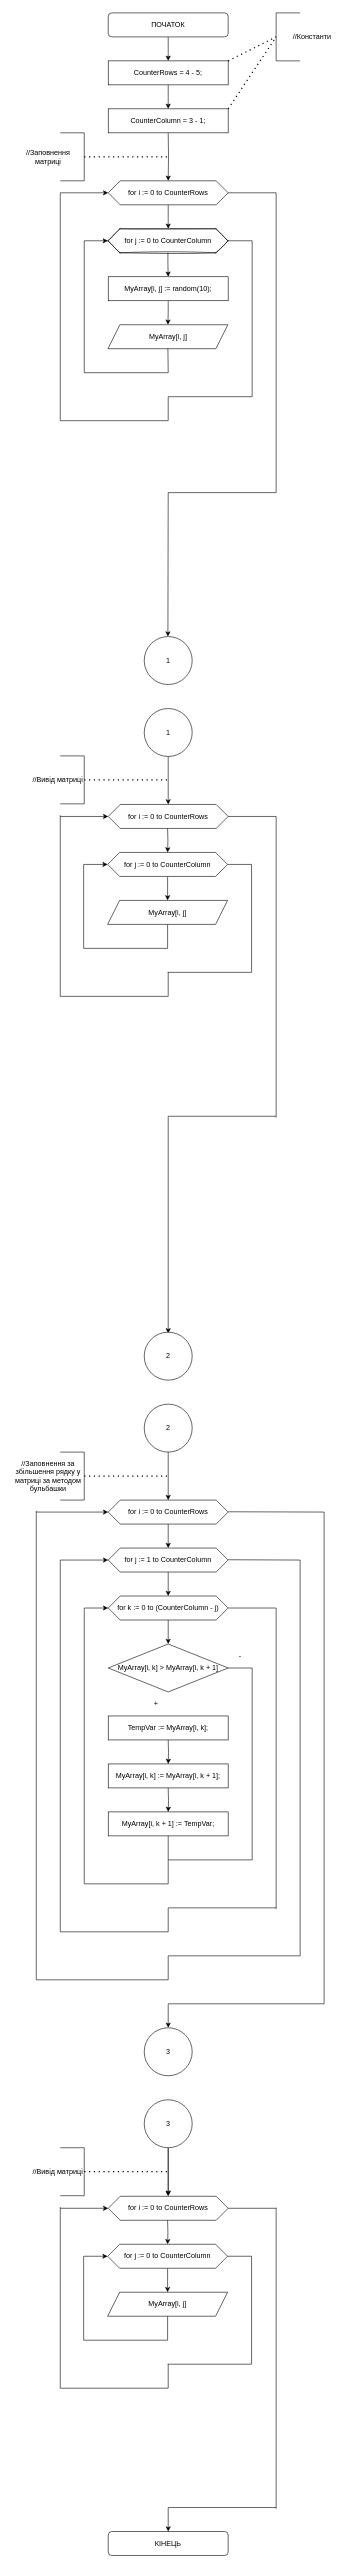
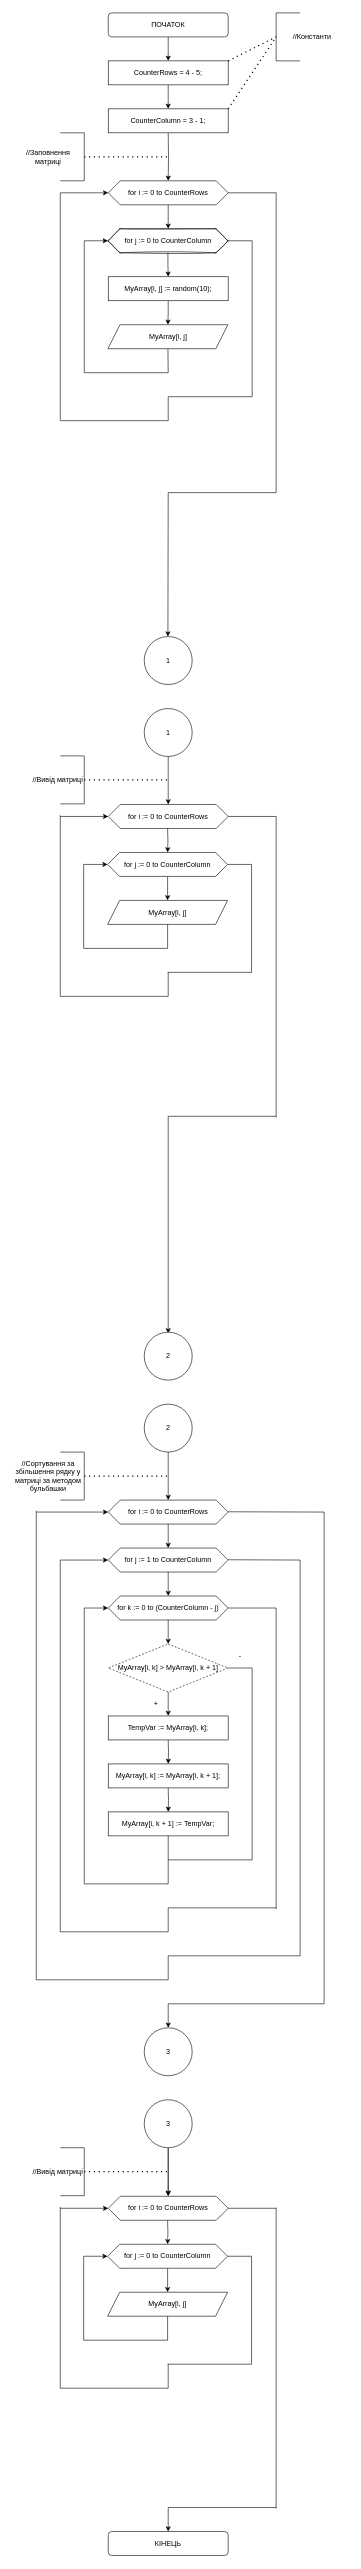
- <mxCell id="100" value="&lt;div&gt;&lt;span&gt;//Заповнення за збільшення рядку у матриці за методом бульбашки&lt;/span&gt;&lt;/div&gt;" style="text;html=1;strokeColor=none;fillColor=none;align=center;verticalAlign=middle;whiteSpace=wrap;rounded=0;" parent="1" vertex="1"><mxGeometry x="20" y="2420" width="120" height="80" as="geometry" /></mxCell>
+ <mxCell id="100" value="&lt;div&gt;&lt;span&gt;//Сортування за збільшення рядку у матриці за методом бульбашки&lt;/span&gt;&lt;/div&gt;" style="text;html=1;strokeColor=none;fillColor=none;align=center;verticalAlign=middle;whiteSpace=wrap;rounded=0;" parent="1" vertex="1"><mxGeometry x="20" y="2420" width="120" height="80" as="geometry" /></mxCell>
- <mxCell id="62" value="MyArray[i, k] &amp;gt; MyArray[i, k + 1]" style="rhombus;whiteSpace=wrap;html=1;" parent="1" vertex="1"><mxGeometry x="180" y="2740" width="200" height="80" as="geometry" /></mxCell>
+ <mxCell id="62" value="MyArray[i, k] &amp;gt; MyArray[i, k + 1]" style="rhombus;whiteSpace=wrap;html=1;dashed=1;" parent="1" vertex="1"><mxGeometry x="180" y="2740" width="200" height="80" as="geometry" /></mxCell>
+ <mxCell id="61" value="" style="edgeStyle=orthogonalEdgeStyle;rounded=0;orthogonalLoop=1;jettySize=auto;html=1;" parent="1" source="62" target="63" edge="1"><mxGeometry relative="1" as="geometry" /></mxCell>
